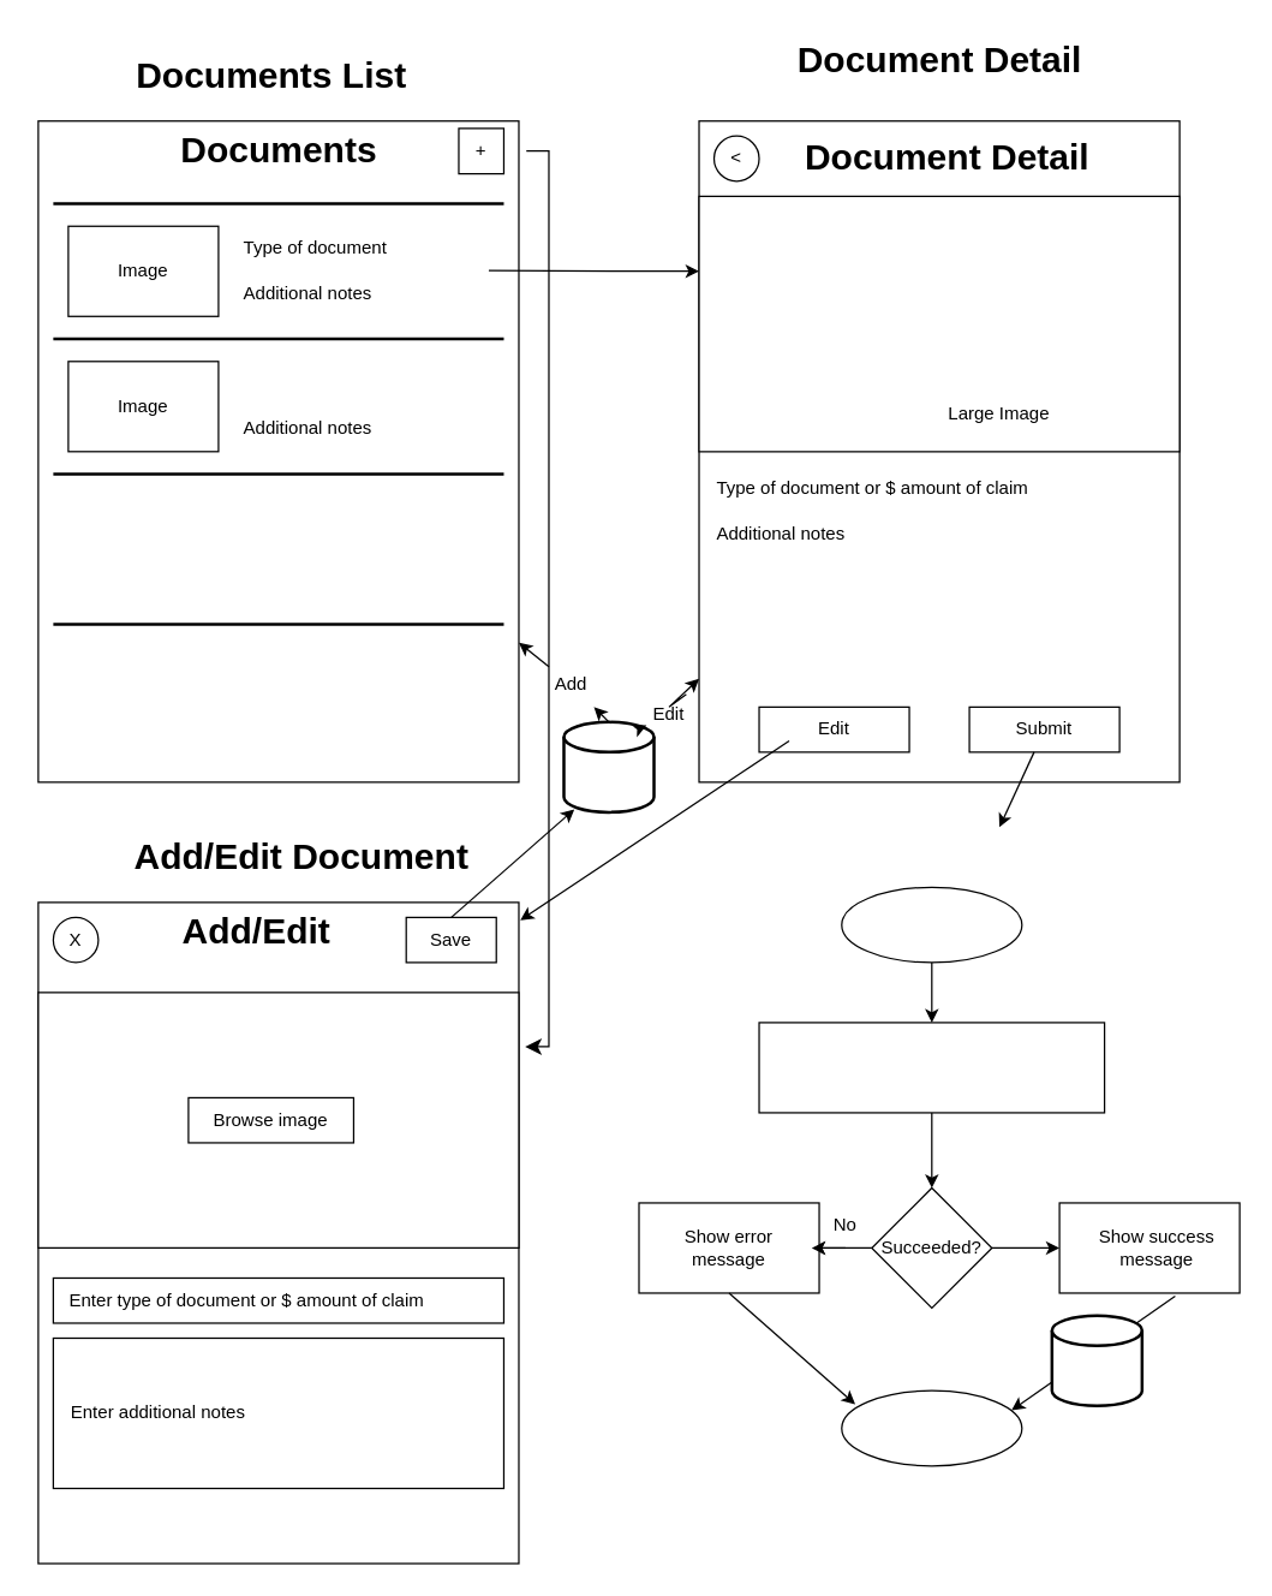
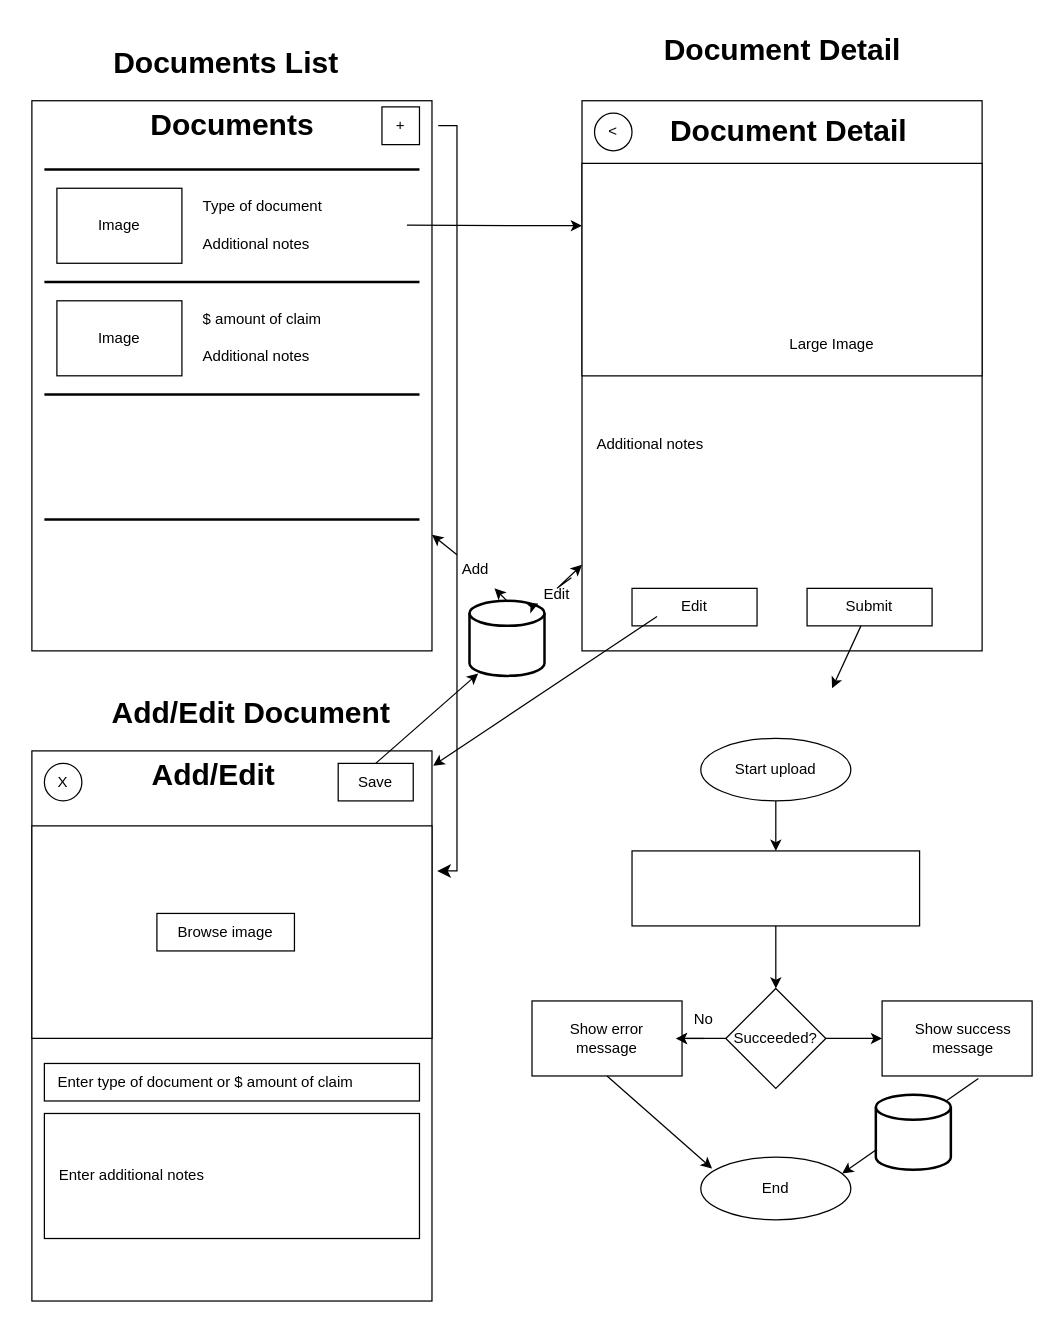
+ <mxCell id="14" value="$ amount of claim&lt;br&gt;" style="text;strokeColor=none;align=left;fillColor=none;html=1;verticalAlign=middle;whiteSpace=wrap;rounded=0;" parent="1" vertex="1"><mxGeometry x="160" y="240" width="165" height="30" as="geometry" /></mxCell>
- <mxCell id="25" value="Type of document or $ amount of claim" style="text;strokeColor=none;align=left;fillColor=none;html=1;verticalAlign=middle;whiteSpace=wrap;rounded=0;" parent="1" vertex="1"><mxGeometry x="475" y="310" width="290" height="30" as="geometry" /></mxCell>
+ <mxCell id="51" value="Start upload&lt;br&gt;" style="text;strokeColor=none;align=center;fillColor=none;html=1;verticalAlign=middle;whiteSpace=wrap;rounded=0;" parent="1" vertex="1"><mxGeometry x="580" y="600" width="80" height="30" as="geometry" /></mxCell>
+ <mxCell id="57" value="End" style="text;strokeColor=none;align=center;fillColor=none;html=1;verticalAlign=middle;whiteSpace=wrap;rounded=0;" parent="1" vertex="1"><mxGeometry x="580" y="935" width="80" height="30" as="geometry" /></mxCell>
